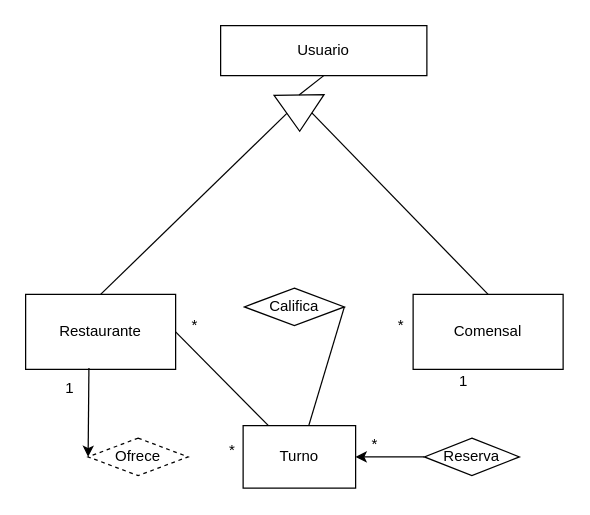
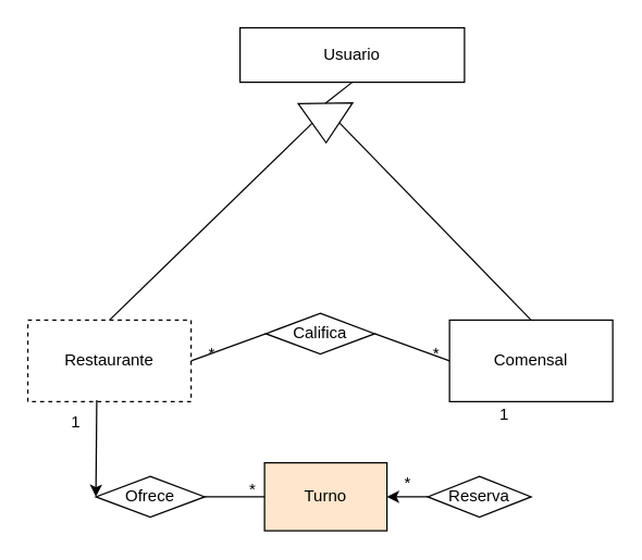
- <mxCell id="4" value="Restaurante&lt;br&gt;" style="whiteSpace=wrap;html=1;" parent="1" vertex="1"><mxGeometry x="20" y="235" width="120" height="60" as="geometry" /></mxCell>
+ <mxCell id="4" value="Restaurante&lt;br&gt;" style="whiteSpace=wrap;html=1;dashed=1;" parent="1" vertex="1"><mxGeometry x="20" y="235" width="120" height="60" as="geometry" /></mxCell>
- <mxCell id="21" value="" style="endArrow=none;html=1;rounded=0;exitX=1;exitY=0.5;exitDx=0;exitDy=0;" parent="1" source="19" target="2" edge="1"><mxGeometry width="50" height="50" relative="1" as="geometry"><mxPoint x="150" y="275" as="sourcePoint" /><mxPoint x="210" y="275" as="targetPoint" /></mxGeometry></mxCell>
+ <mxCell id="21" value="" style="endArrow=none;html=1;rounded=0;exitX=1;exitY=0.5;exitDx=0;exitDy=0;entryX=0;entryY=0.5;entryDx=0;entryDy=0;" parent="1" source="19" target="3" edge="1"><mxGeometry width="50" height="50" relative="1" as="geometry"><mxPoint x="150" y="275" as="sourcePoint" /><mxPoint x="210" y="275" as="targetPoint" /></mxGeometry></mxCell>
- <mxCell id="20" value="" style="endArrow=none;html=1;rounded=0;exitX=1;exitY=0.5;exitDx=0;exitDy=0;" parent="1" source="4" target="2" edge="1"><mxGeometry width="50" height="50" relative="1" as="geometry"><mxPoint x="220" y="290" as="sourcePoint" /><mxPoint x="270" y="240" as="targetPoint" /></mxGeometry></mxCell>
+ <mxCell id="20" value="" style="endArrow=none;html=1;rounded=0;exitX=1;exitY=0.5;exitDx=0;exitDy=0;entryX=0;entryY=0.5;entryDx=0;entryDy=0;" parent="1" source="4" target="19" edge="1"><mxGeometry width="50" height="50" relative="1" as="geometry"><mxPoint x="220" y="290" as="sourcePoint" /><mxPoint x="270" y="240" as="targetPoint" /></mxGeometry></mxCell>
- <mxCell id="5" value="Ofrece&lt;br&gt;" style="rhombus;whiteSpace=wrap;html=1;dashed=1;" parent="1" vertex="1"><mxGeometry x="70" y="350" width="80" height="30" as="geometry" /></mxCell>
+ <mxCell id="5" value="Ofrece&lt;br&gt;" style="rhombus;whiteSpace=wrap;html=1;" parent="1" vertex="1"><mxGeometry x="70" y="350" width="80" height="30" as="geometry" /></mxCell>
+ <mxCell id="8" value="" style="endArrow=none;html=1;rounded=0;entryX=0;entryY=0.5;entryDx=0;entryDy=0;" parent="1" source="5" target="2" edge="1"><mxGeometry width="50" height="50" relative="1" as="geometry"><mxPoint x="210" y="320" as="sourcePoint" /><mxPoint x="260" y="270" as="targetPoint" /></mxGeometry></mxCell>
- <mxCell id="2" value="Turno&lt;br&gt;" style="rounded=0;whiteSpace=wrap;html=1;" parent="1" vertex="1"><mxGeometry x="194" y="340" width="90" height="50" as="geometry" /></mxCell>
+ <mxCell id="2" value="Turno&lt;br&gt;" style="rounded=0;whiteSpace=wrap;html=1;fillColor=#ffe6cc;" parent="1" vertex="1"><mxGeometry x="194" y="340" width="90" height="50" as="geometry" /></mxCell>
- <mxCell id="6" value="Reserva" style="rhombus;whiteSpace=wrap;html=1;" parent="1" vertex="1"><mxGeometry x="339" y="350" width="76" height="30" as="geometry" /></mxCell>
+ <mxCell id="6" value="Reserva" style="rhombus;whiteSpace=wrap;html=1;" parent="1" vertex="1"><mxGeometry x="314" y="350" width="76" height="30" as="geometry" /></mxCell>
